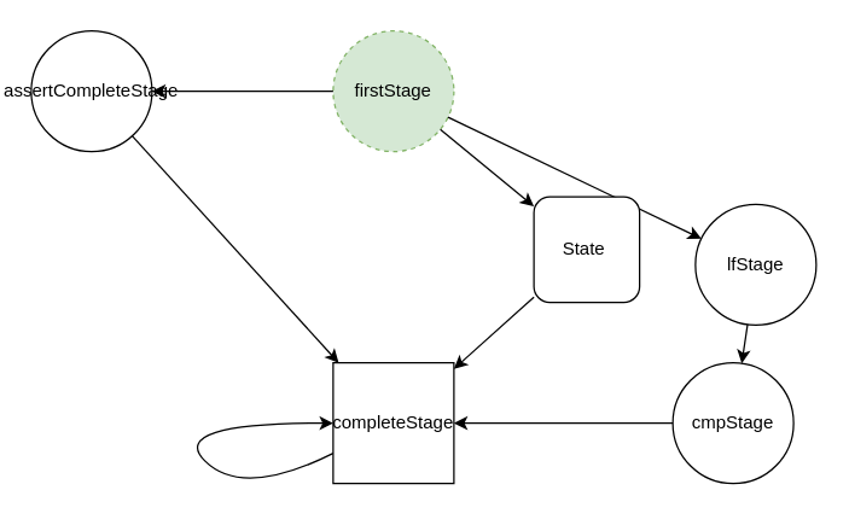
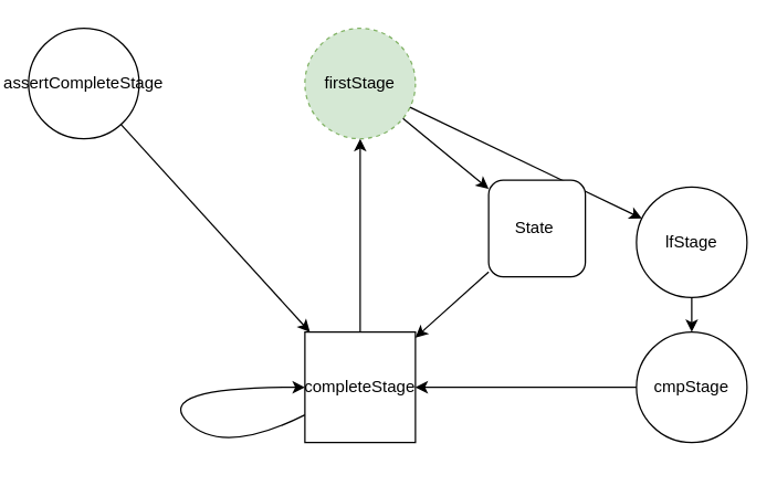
- <mxCell id="12" value="" style="endArrow=classic;html=1;rounded=0;" edge="1" parent="1" source="2" target="10"><mxGeometry width="50" height="50" relative="1" as="geometry"><mxPoint x="430" y="210" as="sourcePoint" /><mxPoint x="364" y="210" as="targetPoint" /></mxGeometry></mxCell>
+ <mxCell id="9" value="" style="endArrow=classic;html=1;rounded=0;" parent="1" source="7" target="2" edge="1"><mxGeometry width="50" height="50" relative="1" as="geometry"><mxPoint x="220" y="200" as="sourcePoint" /><mxPoint x="270" y="150" as="targetPoint" /></mxGeometry></mxCell>
- <mxCell id="5" value="cmpStage" style="ellipse;whiteSpace=wrap;html=1;aspect=fixed;" parent="1" vertex="1"><mxGeometry x="445" y="240" width="80" height="80" as="geometry" /></mxCell>
+ <mxCell id="5" value="cmpStage" style="ellipse;whiteSpace=wrap;html=1;aspect=fixed;" parent="1" vertex="1"><mxGeometry x="460" y="240" width="80" height="80" as="geometry" /></mxCell>
